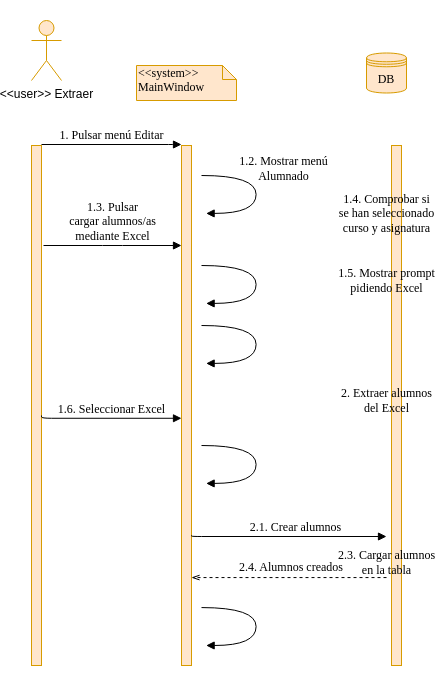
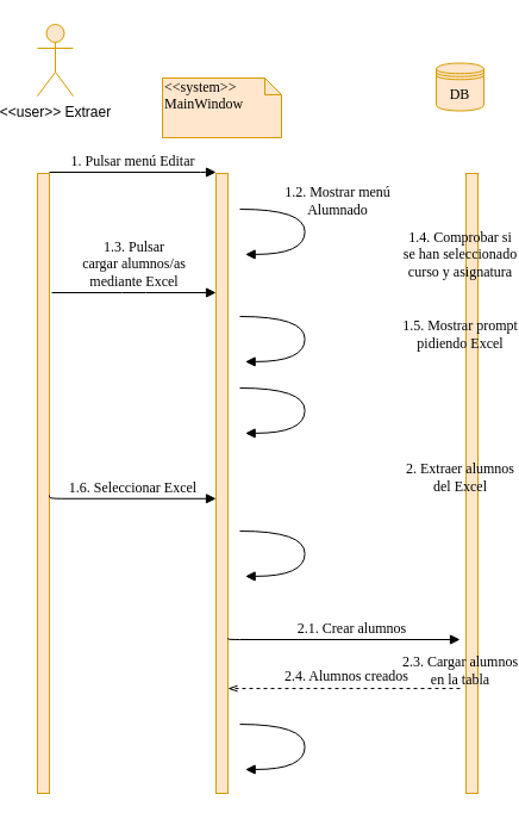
- <mxCell id="3" value="&amp;lt;&amp;lt;system&amp;gt;&amp;gt;&lt;br&gt;MainWindow" style="shape=note;whiteSpace=wrap;html=1;size=14;verticalAlign=top;align=left;spacingTop=-6;rounded=0;shadow=0;comic=0;labelBackgroundColor=none;strokeWidth=1;fontFamily=Verdana;fontSize=12;fillColor=#ffe6cc;strokeColor=#d79b00;" vertex="1" parent="1"><mxGeometry x="125" y="65" width="100" height="35" as="geometry" /></mxCell>
+ <mxCell id="3" value="&amp;lt;&amp;lt;system&amp;gt;&amp;gt;&lt;br&gt;MainWindow" style="shape=note;whiteSpace=wrap;html=1;size=14;verticalAlign=top;align=left;spacingTop=-6;rounded=0;shadow=0;comic=0;labelBackgroundColor=none;strokeWidth=1;fontFamily=Verdana;fontSize=12;fillColor=#ffe6cc;strokeColor=#d79b00;" vertex="1" parent="1"><mxGeometry x="125" y="65" width="100" height="50" as="geometry" /></mxCell>
